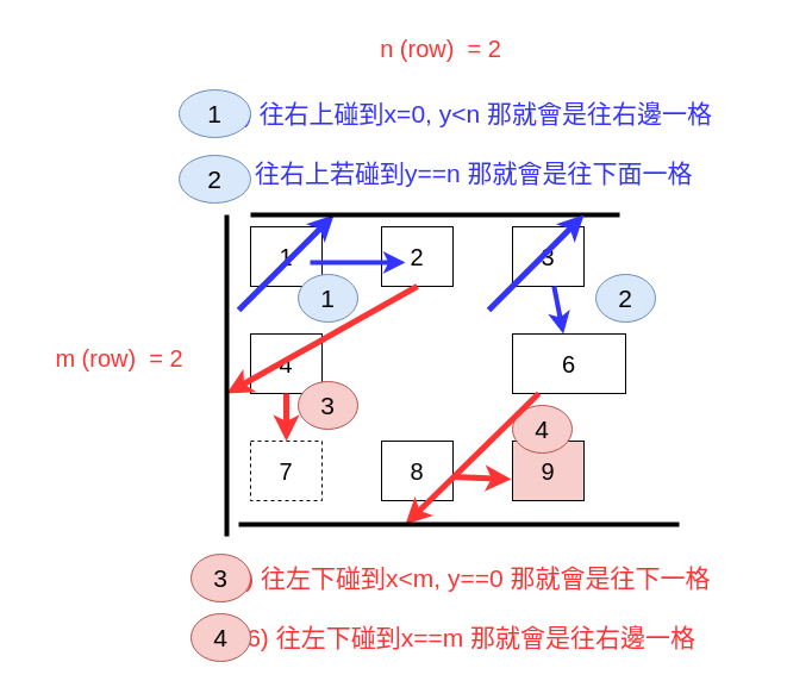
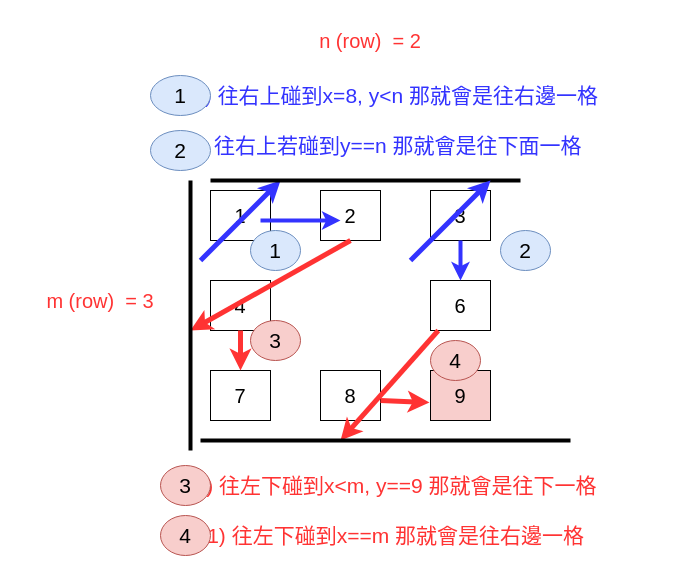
- <mxCell id="12" value="&lt;font style=&quot;font-size: 21px&quot; color=&quot;#3333ff&quot;&gt;(1) 往右上碰到x=0, y&amp;lt;n 那就會是往右邊一格&amp;nbsp;&lt;/font&gt;" style="text;html=1;strokeColor=none;fillColor=none;align=center;verticalAlign=middle;whiteSpace=wrap;rounded=0;" vertex="1" parent="1"><mxGeometry x="130" y="80" width="530" height="30" as="geometry" /></mxCell>
+ <mxCell id="12" value="&lt;font style=&quot;font-size: 21px&quot; color=&quot;#3333ff&quot;&gt;(1) 往右上碰到x=8, y&amp;lt;n 那就會是往右邊一格&amp;nbsp;&lt;/font&gt;" style="text;html=1;strokeColor=none;fillColor=none;align=center;verticalAlign=middle;whiteSpace=wrap;rounded=0;" vertex="1" parent="1"><mxGeometry x="130" y="80" width="530" height="30" as="geometry" /></mxCell>
- <mxCell id="13" value="&lt;font style=&quot;font-size: 20px&quot; color=&quot;#ff3333&quot;&gt;m (row)&amp;nbsp; = 2&lt;/font&gt;" style="text;html=1;strokeColor=none;fillColor=none;align=center;verticalAlign=middle;whiteSpace=wrap;rounded=0;" vertex="1" parent="1"><mxGeometry x="20" y="280" width="160" height="40" as="geometry" /></mxCell>
+ <mxCell id="13" value="&lt;font style=&quot;font-size: 20px&quot; color=&quot;#ff3333&quot;&gt;m (row)&amp;nbsp; = 3&lt;/font&gt;" style="text;html=1;strokeColor=none;fillColor=none;align=center;verticalAlign=middle;whiteSpace=wrap;rounded=0;" vertex="1" parent="1"><mxGeometry x="20" y="280" width="160" height="40" as="geometry" /></mxCell>
- <mxCell id="6" value="&lt;span style=&quot;font-size: 20px&quot;&gt;6&lt;/span&gt;" style="rounded=0;whiteSpace=wrap;html=1;" vertex="1" parent="1"><mxGeometry x="430" y="280" width="95" height="50" as="geometry" /></mxCell>
+ <mxCell id="6" value="&lt;span style=&quot;font-size: 20px&quot;&gt;6&lt;/span&gt;" style="rounded=0;whiteSpace=wrap;html=1;" vertex="1" parent="1"><mxGeometry x="430" y="280" width="60" height="50" as="geometry" /></mxCell>
- <mxCell id="7" value="&lt;span style=&quot;font-size: 20px&quot;&gt;7&lt;/span&gt;" style="rounded=0;whiteSpace=wrap;html=1;dashed=1;" vertex="1" parent="1"><mxGeometry x="210" y="370" width="60" height="50" as="geometry" /></mxCell>
+ <mxCell id="7" value="&lt;span style=&quot;font-size: 20px&quot;&gt;7&lt;/span&gt;" style="rounded=0;whiteSpace=wrap;html=1;" vertex="1" parent="1"><mxGeometry x="210" y="370" width="60" height="50" as="geometry" /></mxCell>
- <mxCell id="24" value="&lt;font style=&quot;font-size: 21px&quot; color=&quot;#ff3333&quot;&gt;(1) 往左下碰到x&amp;lt;m, y==0 那就會是往下一格&amp;nbsp;&lt;/font&gt;" style="text;html=1;strokeColor=none;fillColor=none;align=center;verticalAlign=middle;whiteSpace=wrap;rounded=0;" vertex="1" parent="1"><mxGeometry x="130" y="470" width="530" height="30" as="geometry" /></mxCell>
+ <mxCell id="24" value="&lt;font style=&quot;font-size: 21px&quot; color=&quot;#ff3333&quot;&gt;(1) 往左下碰到x&amp;lt;m, y==9 那就會是往下一格&amp;nbsp;&lt;/font&gt;" style="text;html=1;strokeColor=none;fillColor=none;align=center;verticalAlign=middle;whiteSpace=wrap;rounded=0;" vertex="1" parent="1"><mxGeometry x="130" y="470" width="530" height="30" as="geometry" /></mxCell>
- <mxCell id="25" value="&lt;font style=&quot;font-size: 21px&quot; color=&quot;#ff3333&quot;&gt;(6) 往左下碰到x==m 那就會是往右邊一格&amp;nbsp;&lt;/font&gt;" style="text;html=1;strokeColor=none;fillColor=none;align=center;verticalAlign=middle;whiteSpace=wrap;rounded=0;" vertex="1" parent="1"><mxGeometry x="130" y="520" width="530" height="30" as="geometry" /></mxCell>
+ <mxCell id="25" value="&lt;font style=&quot;font-size: 21px&quot; color=&quot;#ff3333&quot;&gt;(1) 往左下碰到x==m 那就會是往右邊一格&amp;nbsp;&lt;/font&gt;" style="text;html=1;strokeColor=none;fillColor=none;align=center;verticalAlign=middle;whiteSpace=wrap;rounded=0;" vertex="1" parent="1"><mxGeometry x="130" y="520" width="530" height="30" as="geometry" /></mxCell>
